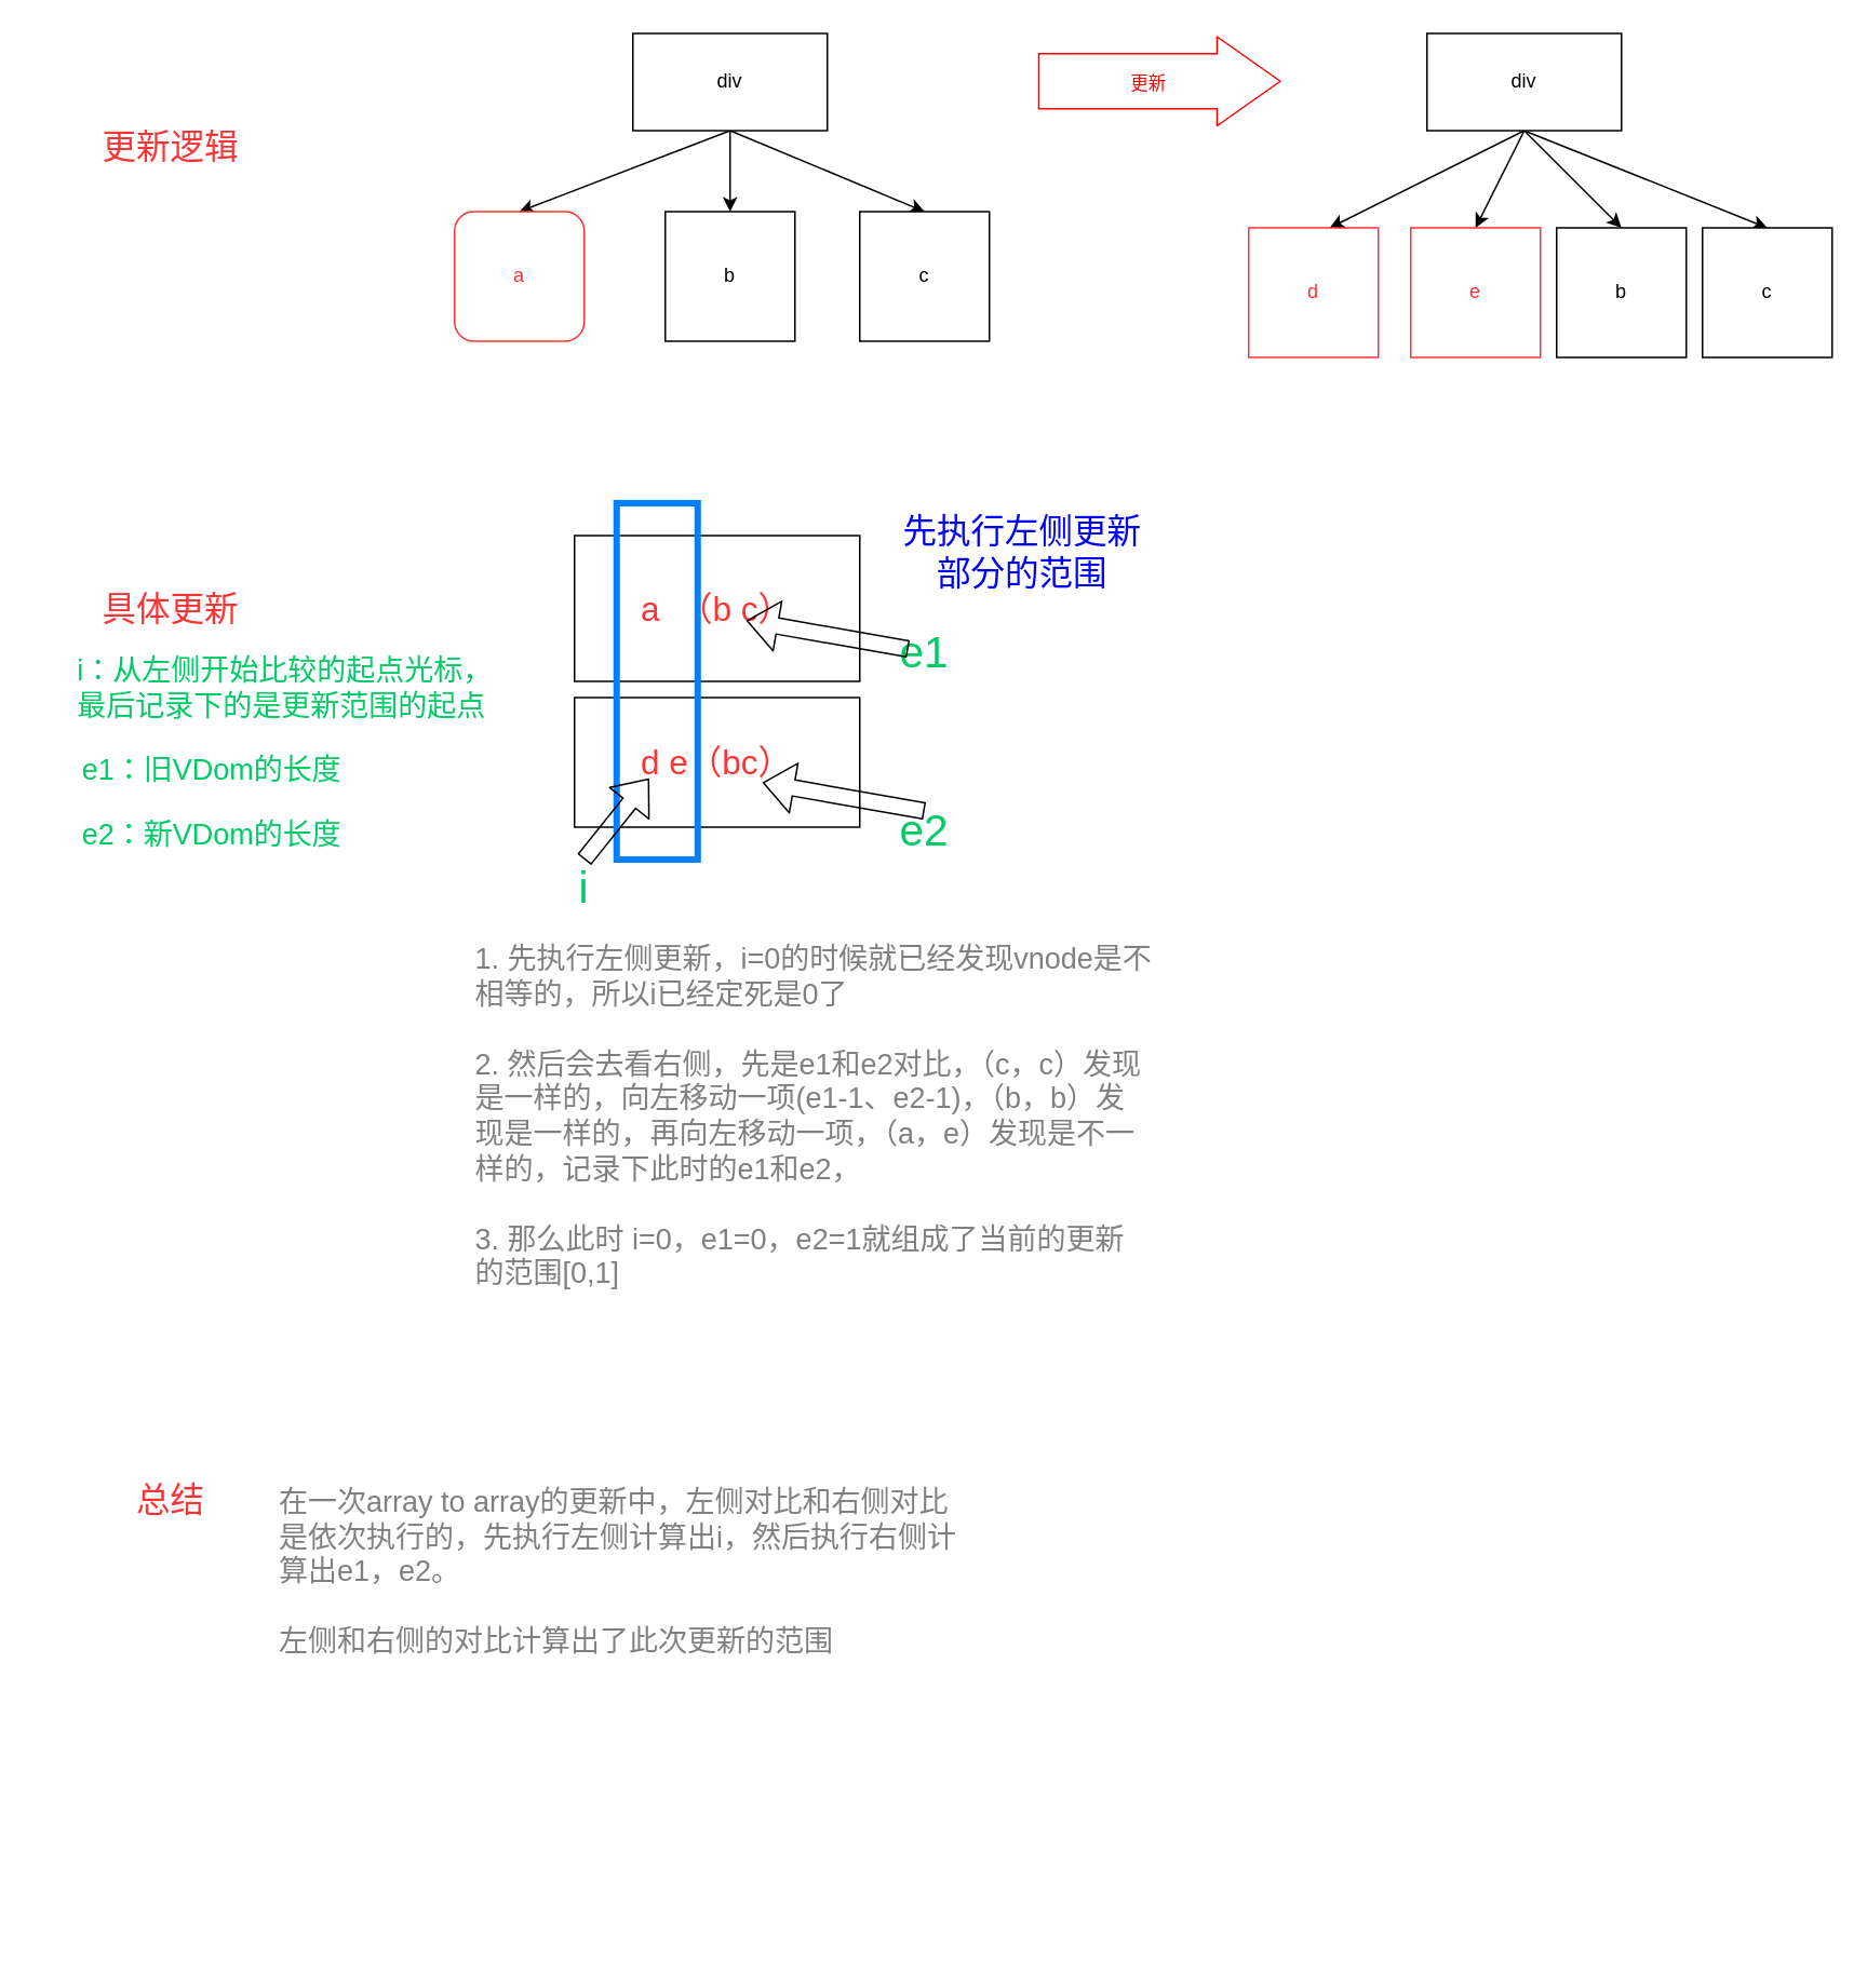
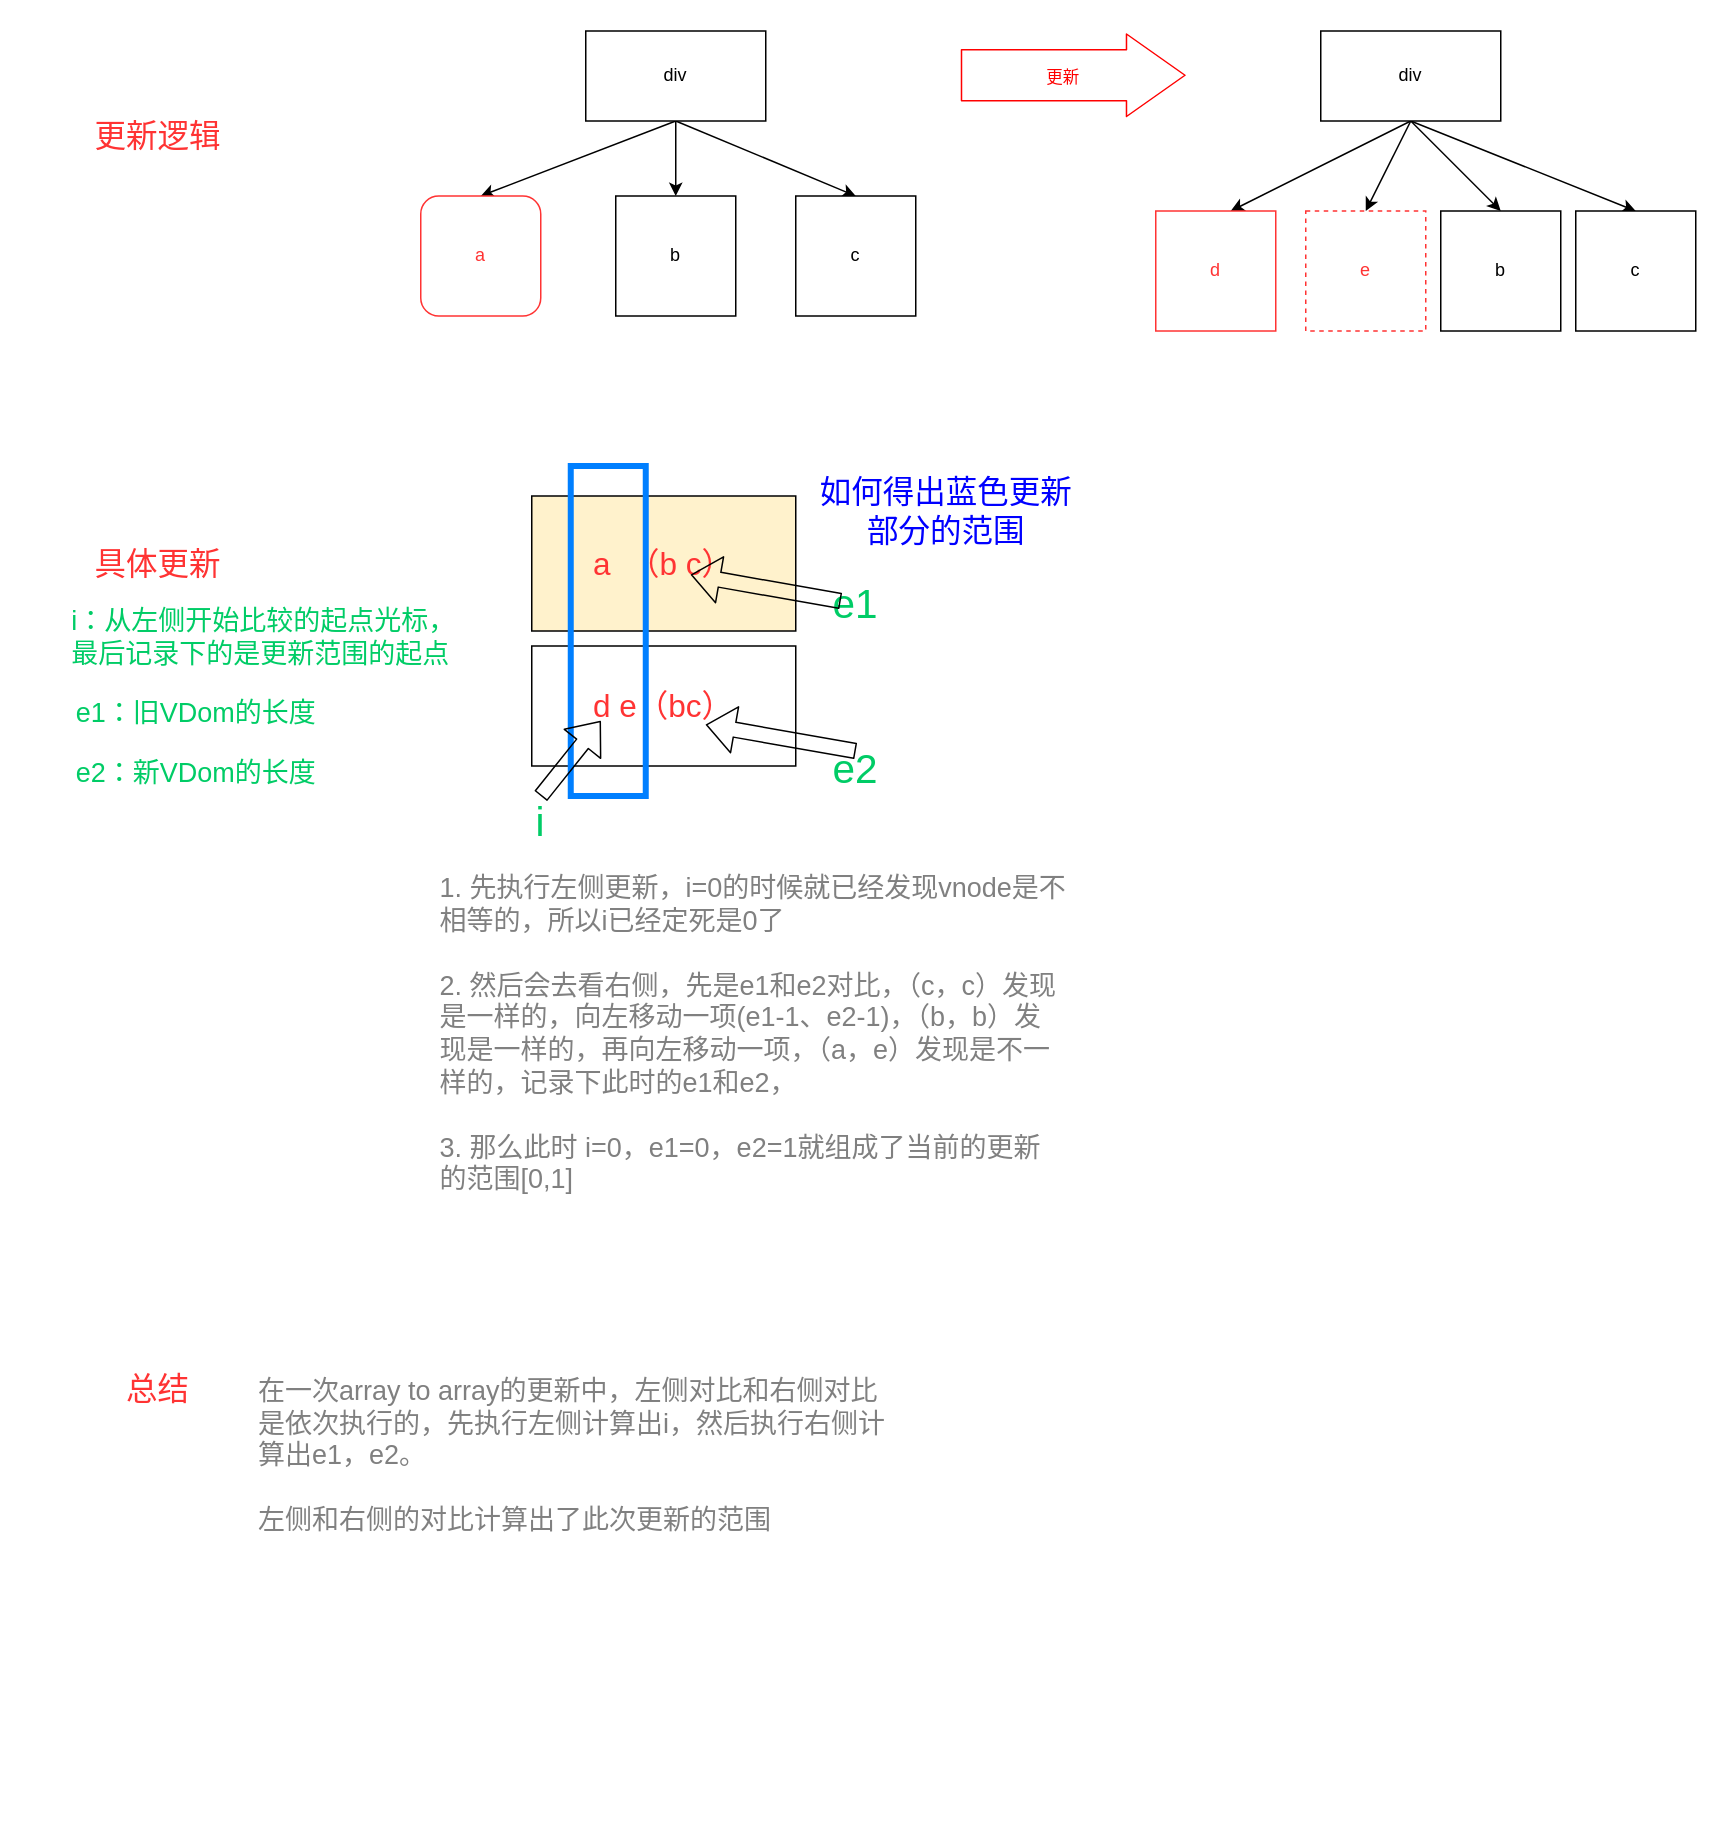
- <mxCell id="17" value="e" style="whiteSpace=wrap;html=1;aspect=fixed;fontColor=#FF3333;strokeColor=#FF3333;" parent="1" vertex="1"><mxGeometry x="870" y="140" width="80" height="80" as="geometry" /></mxCell>
+ <mxCell id="17" value="e" style="whiteSpace=wrap;html=1;aspect=fixed;fontColor=#FF3333;strokeColor=#FF3333;dashed=1;" parent="1" vertex="1"><mxGeometry x="870" y="140" width="80" height="80" as="geometry" /></mxCell>
- <mxCell id="25" value="先执行左侧更新&lt;br&gt;部分的范围" style="text;html=1;align=center;verticalAlign=middle;resizable=0;points=[];autosize=1;strokeColor=none;fillColor=none;fontSize=21;fontColor=#0000FF;" parent="1" vertex="1"><mxGeometry x="540" y="310" width="180" height="60" as="geometry" /></mxCell>
+ <mxCell id="25" value="如何得出蓝色更新&lt;br&gt;部分的范围" style="text;html=1;align=center;verticalAlign=middle;resizable=0;points=[];autosize=1;strokeColor=none;fillColor=none;fontSize=21;fontColor=#0000FF;" parent="1" vertex="1"><mxGeometry x="540" y="310" width="180" height="60" as="geometry" /></mxCell>
- <mxCell id="22" value="a&amp;nbsp; （b c）" style="rounded=0;whiteSpace=wrap;html=1;fontSize=21;fontColor=#FF3333;" parent="1" vertex="1"><mxGeometry x="354" y="330" width="176" height="90" as="geometry" /></mxCell>
+ <mxCell id="22" value="a&amp;nbsp; （b c）" style="rounded=0;whiteSpace=wrap;html=1;fontSize=21;fontColor=#FF3333;fillColor=#fff2cc;" parent="1" vertex="1"><mxGeometry x="354" y="330" width="176" height="90" as="geometry" /></mxCell>
